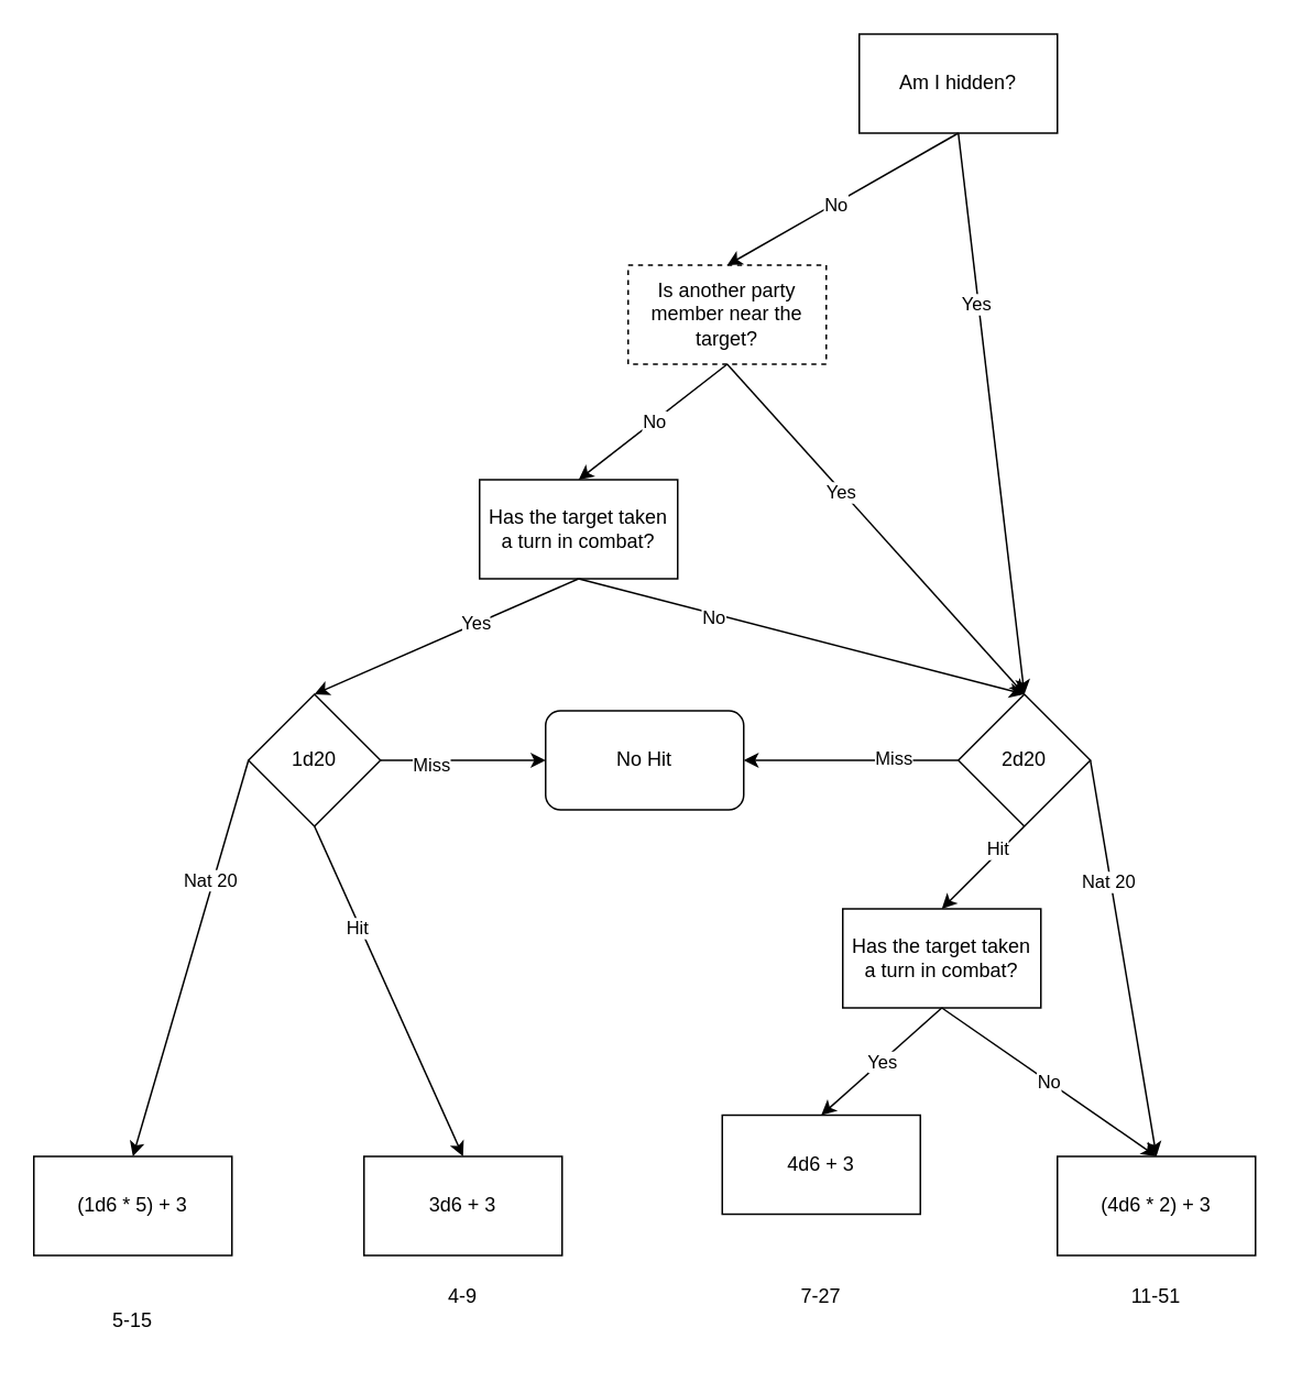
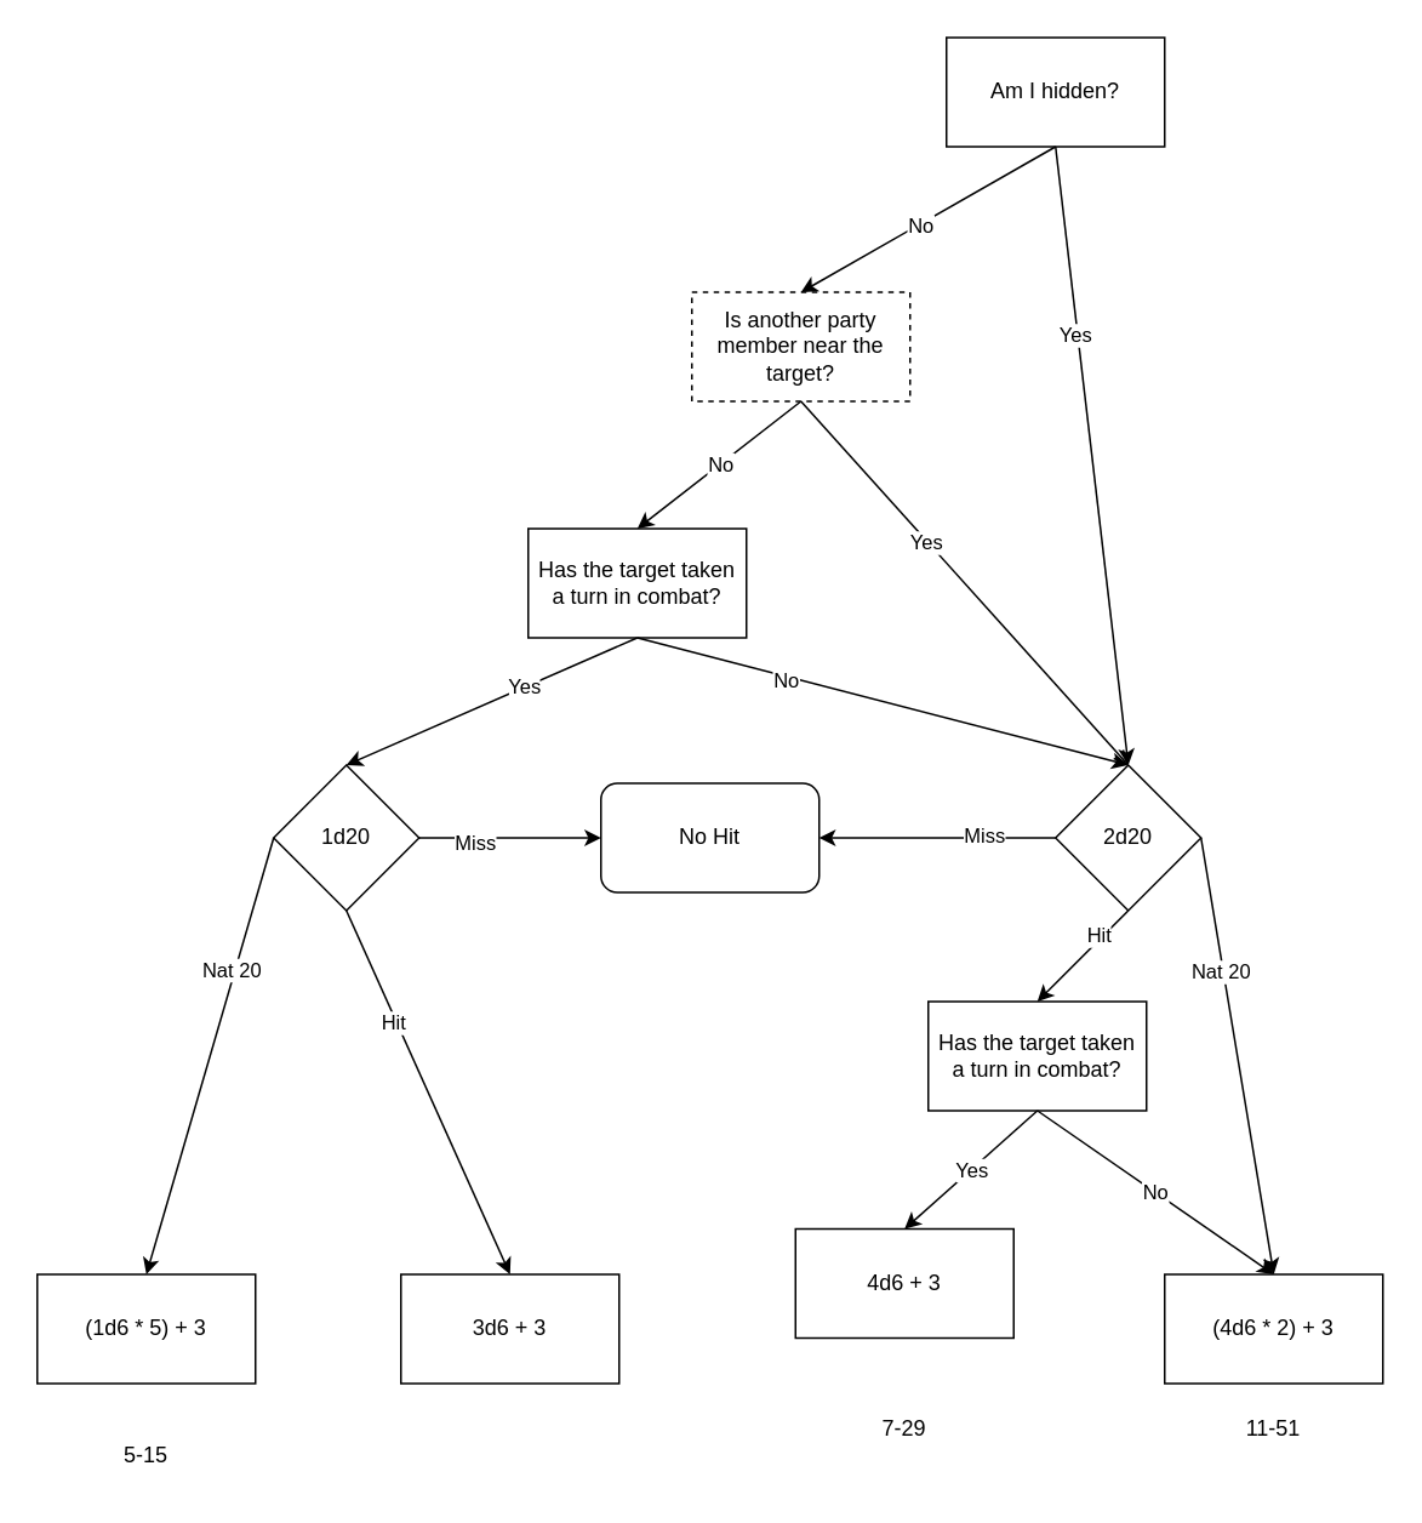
- <mxCell id="10" value="" style="endArrow=classic;html=1;rounded=0;exitX=0.5;exitY=1;exitDx=0;exitDy=0;entryX=0.5;entryY=0;entryDx=0;entryDy=0;" parent="1" source="9" target="24" edge="1"><mxGeometry width="50" height="50" relative="1" as="geometry"><mxPoint x="180" y="260" as="sourcePoint" /><mxPoint x="520" y="470" as="targetPoint" /></mxGeometry></mxCell>
+ <mxCell id="10" value="" style="endArrow=open;html=1;rounded=0;exitX=0.5;exitY=1;exitDx=0;exitDy=0;entryX=0.5;entryY=0;entryDx=0;entryDy=0;" parent="1" source="9" target="24" edge="1"><mxGeometry width="50" height="50" relative="1" as="geometry"><mxPoint x="180" y="260" as="sourcePoint" /><mxPoint x="520" y="470" as="targetPoint" /></mxGeometry></mxCell>
- <mxCell id="38" value="4-9" style="text;html=1;strokeColor=none;fillColor=none;align=center;verticalAlign=middle;whiteSpace=wrap;rounded=0;" vertex="1" parent="1"><mxGeometry x="250" y="770" width="60" height="30" as="geometry" /></mxCell>
- <mxCell id="37" value="7-27" style="text;html=1;strokeColor=none;fillColor=none;align=center;verticalAlign=middle;whiteSpace=wrap;rounded=0;" vertex="1" parent="1"><mxGeometry x="467" y="770" width="60" height="30" as="geometry" /></mxCell>
+ <mxCell id="37" value="7-29" style="text;html=1;strokeColor=none;fillColor=none;align=center;verticalAlign=middle;whiteSpace=wrap;rounded=0;" vertex="1" parent="1"><mxGeometry x="467" y="770" width="60" height="30" as="geometry" /></mxCell>
